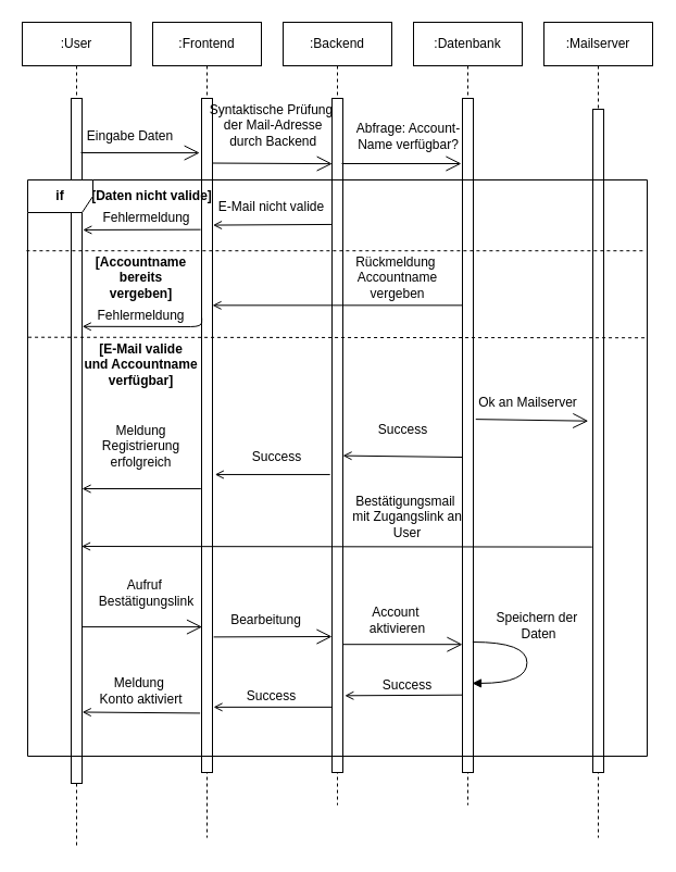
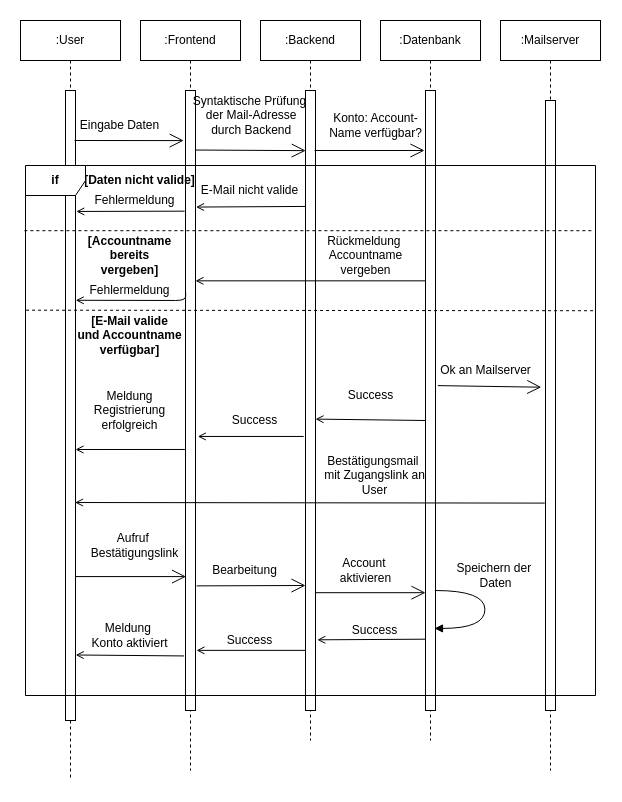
- <mxCell id="16" value="Abfrage: Account-&lt;br&gt;Name verfügbar?" style="text;html=1;align=center;verticalAlign=middle;resizable=0;points=[];autosize=1;" vertex="1" parent="1"><mxGeometry x="320" y="110" width="110" height="30" as="geometry" /></mxCell>
+ <mxCell id="16" value="Konto: Account-&lt;br&gt;Name verfügbar?" style="text;html=1;align=center;verticalAlign=middle;resizable=0;points=[];autosize=1;" vertex="1" parent="1"><mxGeometry x="320" y="110" width="110" height="30" as="geometry" /></mxCell>
